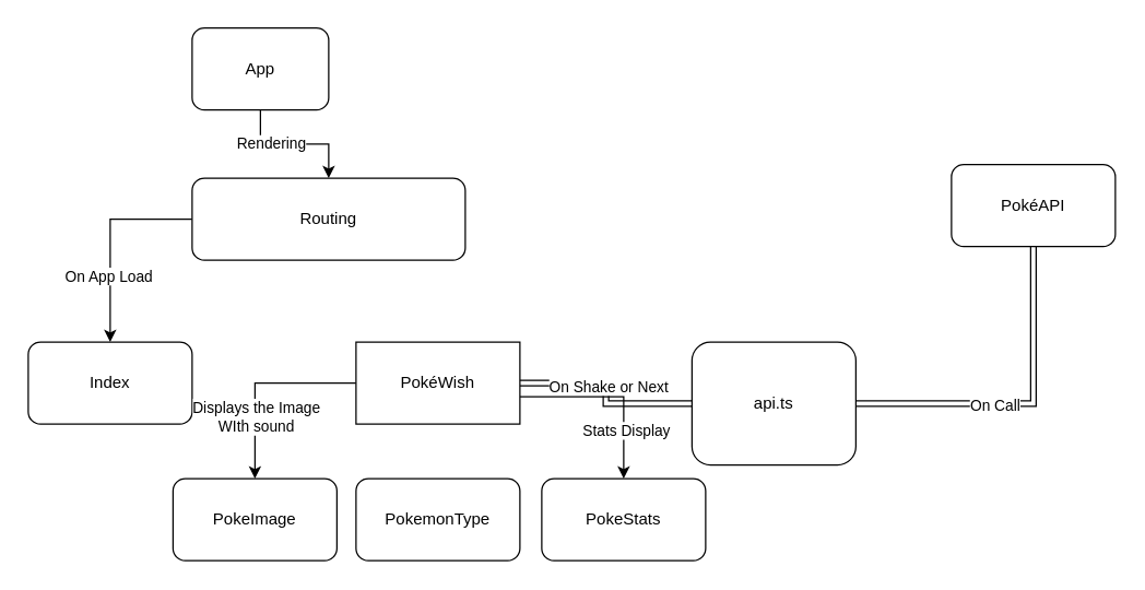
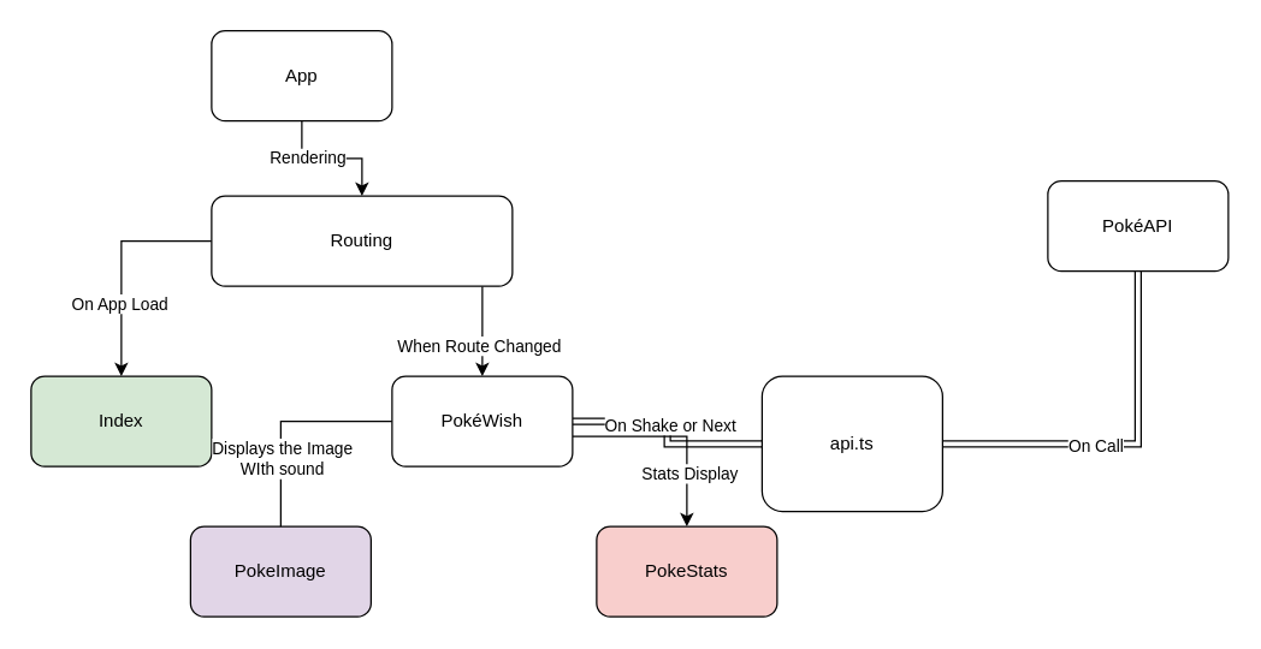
- <mxCell id="4" value="App" style="rounded=1;whiteSpace=wrap;html=1;" parent="1" vertex="1"><mxGeometry x="140" y="20" width="100" height="60" as="geometry" /></mxCell>
+ <mxCell id="4" value="App" style="rounded=1;whiteSpace=wrap;html=1;" parent="1" vertex="1"><mxGeometry x="140" y="20" width="120" height="60" as="geometry" /></mxCell>
+ <mxCell id="5" style="edgeStyle=orthogonalEdgeStyle;rounded=0;orthogonalLoop=1;jettySize=auto;html=1;entryX=0.5;entryY=0;entryDx=0;entryDy=0;" parent="1" source="9" target="17" edge="1"><mxGeometry relative="1" as="geometry"><Array as="points"><mxPoint x="320" y="160" /></Array></mxGeometry></mxCell>
+ <mxCell id="6" value="When Route Changed" style="edgeLabel;html=1;align=center;verticalAlign=middle;resizable=0;points=[];" vertex="1" connectable="0" parent="5"><mxGeometry x="0.291" y="-3" relative="1" as="geometry"><mxPoint as="offset" /></mxGeometry></mxCell>
- <mxCell id="10" value="Index" style="rounded=1;whiteSpace=wrap;html=1;" parent="1" vertex="1"><mxGeometry x="20" y="250" width="120" height="60" as="geometry" /></mxCell>
+ <mxCell id="10" value="Index" style="rounded=1;whiteSpace=wrap;html=1;fillColor=#d5e8d4;" parent="1" vertex="1"><mxGeometry x="20" y="250" width="120" height="60" as="geometry" /></mxCell>
- <mxCell id="17" value="PokéWish" style="whiteSpace=wrap;html=1;rounded=0;" parent="1" vertex="1"><mxGeometry x="260" y="250" width="120" height="60" as="geometry" /></mxCell>
+ <mxCell id="17" value="PokéWish" style="rounded=1;whiteSpace=wrap;html=1;" parent="1" vertex="1"><mxGeometry x="260" y="250" width="120" height="60" as="geometry" /></mxCell>
- <mxCell id="13" style="edgeStyle=orthogonalEdgeStyle;rounded=0;orthogonalLoop=1;jettySize=auto;html=1;entryX=0.5;entryY=0;entryDx=0;entryDy=0;" parent="1" source="17" target="18" edge="1"><mxGeometry relative="1" as="geometry" /></mxCell>
+ <mxCell id="13" style="edgeStyle=orthogonalEdgeStyle;rounded=0;orthogonalLoop=1;jettySize=auto;html=1;entryX=0.5;entryY=0;entryDx=0;entryDy=0;endArrow=none;" parent="1" source="17" target="18" edge="1"><mxGeometry relative="1" as="geometry" /></mxCell>
- <mxCell id="18" value="PokeImage" style="rounded=1;whiteSpace=wrap;html=1;" parent="1" vertex="1"><mxGeometry x="126" y="350" width="120" height="60" as="geometry" /></mxCell>
+ <mxCell id="18" value="PokeImage" style="rounded=1;whiteSpace=wrap;html=1;fillColor=#e1d5e7;" parent="1" vertex="1"><mxGeometry x="126" y="350" width="120" height="60" as="geometry" /></mxCell>
- <mxCell id="19" value="PokemonType" style="rounded=1;whiteSpace=wrap;html=1;" parent="1" vertex="1"><mxGeometry x="260" y="350" width="120" height="60" as="geometry" /></mxCell>
- <mxCell id="20" value="PokeStats" style="rounded=1;whiteSpace=wrap;html=1;" parent="1" vertex="1"><mxGeometry x="396" y="350" width="120" height="60" as="geometry" /></mxCell>
+ <mxCell id="20" value="PokeStats" style="rounded=1;whiteSpace=wrap;html=1;fillColor=#f8cecc;" parent="1" vertex="1"><mxGeometry x="396" y="350" width="120" height="60" as="geometry" /></mxCell>
